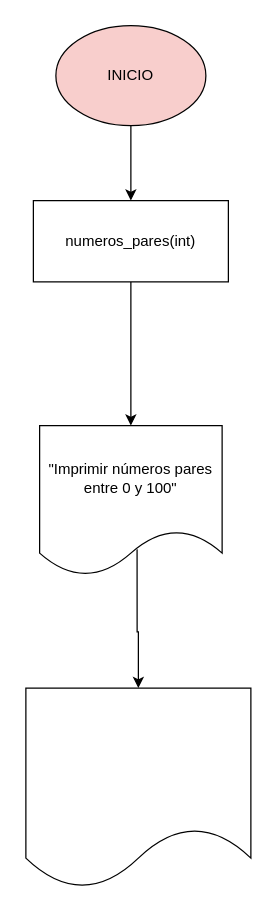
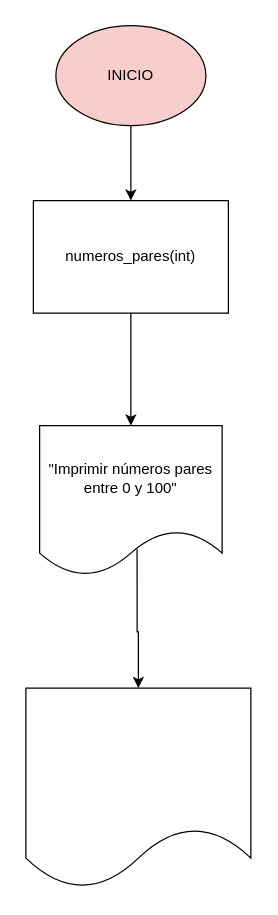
- <mxCell id="5" value="numeros_pares(int)" style="rounded=0;whiteSpace=wrap;html=1;" vertex="1" parent="1"><mxGeometry x="26" y="160" width="156" height="65" as="geometry" /></mxCell>
+ <mxCell id="5" value="numeros_pares(int)" style="rounded=0;whiteSpace=wrap;html=1;" vertex="1" parent="1"><mxGeometry x="26" y="160" width="156" height="90" as="geometry" /></mxCell>
